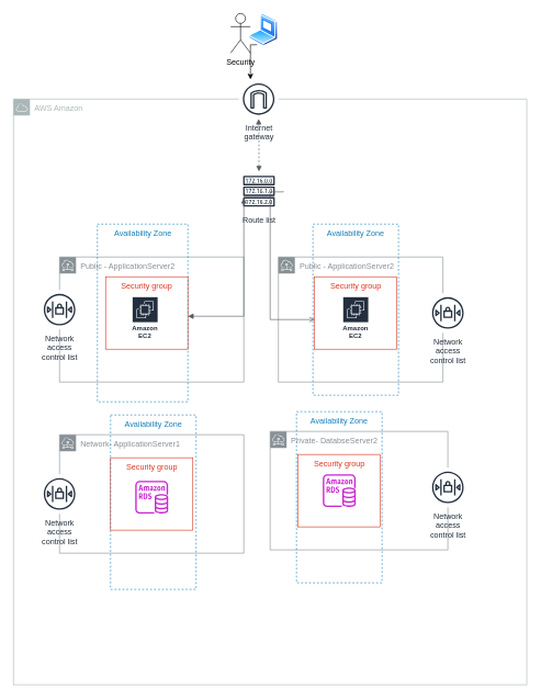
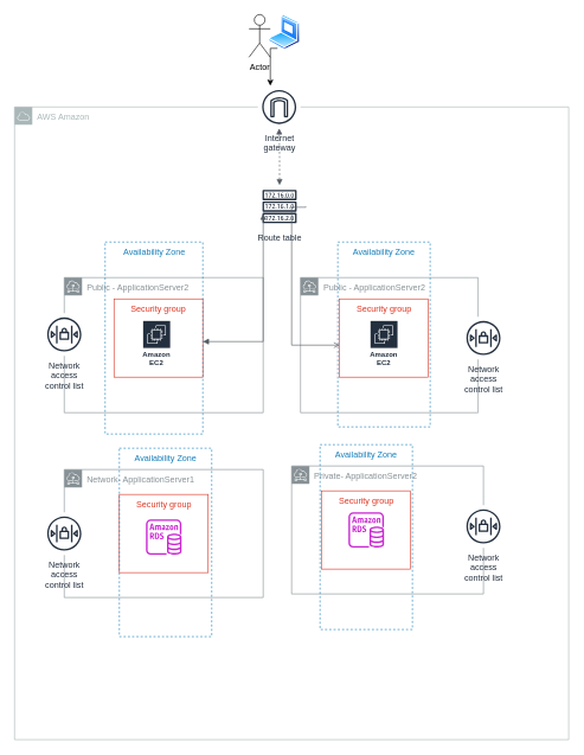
- <mxCell id="9" value="Security" style="shape=umlActor;verticalLabelPosition=bottom;verticalAlign=top;html=1;outlineConnect=0;" parent="1" vertex="1"><mxGeometry x="350" width="30" height="60" as="geometry" y="20" /></mxCell>
+ <mxCell id="9" value="Actor" style="shape=umlActor;verticalLabelPosition=bottom;verticalAlign=top;html=1;outlineConnect=0;" parent="1" vertex="1"><mxGeometry x="350" width="30" height="60" as="geometry" y="20" /></mxCell>
- <mxCell id="27" value="Route list" style="sketch=0;outlineConnect=0;fontColor=#232F3E;gradientColor=none;strokeColor=#232F3E;fillColor=#ffffff;dashed=0;verticalLabelPosition=bottom;verticalAlign=top;align=center;html=1;fontSize=12;fontStyle=0;aspect=fixed;shape=mxgraph.aws4.resourceIcon;resIcon=mxgraph.aws4.route_table;" vertex="1" parent="1"><mxGeometry x="363" y="260" width="60" height="60" as="geometry" /></mxCell>
+ <mxCell id="27" value="Route table" style="sketch=0;outlineConnect=0;fontColor=#232F3E;gradientColor=none;strokeColor=#232F3E;fillColor=#ffffff;dashed=0;verticalLabelPosition=bottom;verticalAlign=top;align=center;html=1;fontSize=12;fontStyle=0;aspect=fixed;shape=mxgraph.aws4.resourceIcon;resIcon=mxgraph.aws4.route_table;" vertex="1" parent="1"><mxGeometry x="363" y="260" width="60" height="60" as="geometry" /></mxCell>
- <mxCell id="5" value="Private- DatabseServer2" style="sketch=0;outlineConnect=0;gradientColor=none;html=1;whiteSpace=wrap;fontSize=12;fontStyle=0;shape=mxgraph.aws4.group;grIcon=mxgraph.aws4.group_subnet;strokeColor=#879196;fillColor=none;verticalAlign=top;align=left;spacingLeft=30;fontColor=#879196;dashed=0;" parent="1" vertex="1"><mxGeometry x="410" y="655" width="270" height="180" as="geometry" /></mxCell>
+ <mxCell id="5" value="Private- ApplicationServer2" style="sketch=0;outlineConnect=0;gradientColor=none;html=1;whiteSpace=wrap;fontSize=12;fontStyle=0;shape=mxgraph.aws4.group;grIcon=mxgraph.aws4.group_subnet;strokeColor=#879196;fillColor=none;verticalAlign=top;align=left;spacingLeft=30;fontColor=#879196;dashed=0;" parent="1" vertex="1"><mxGeometry x="410" y="655" width="270" height="180" as="geometry" /></mxCell>
